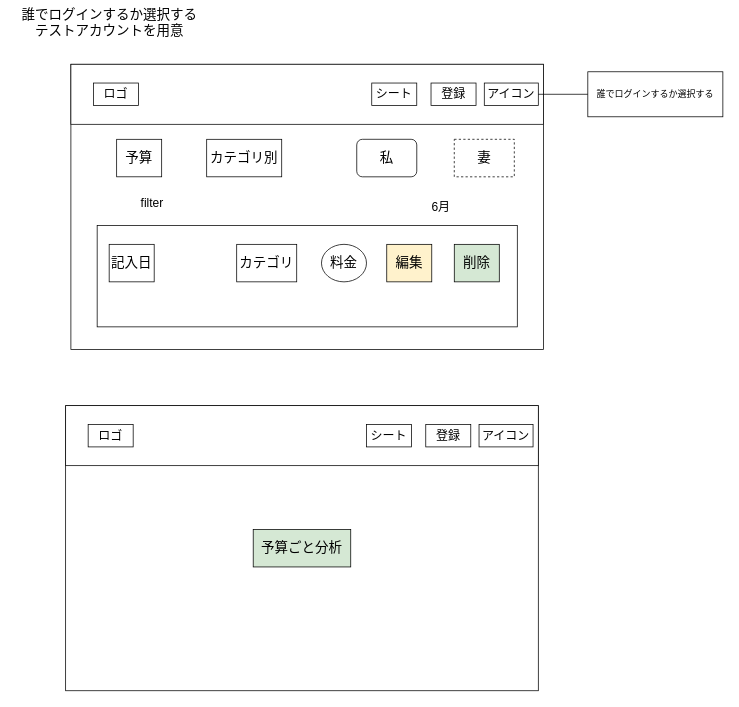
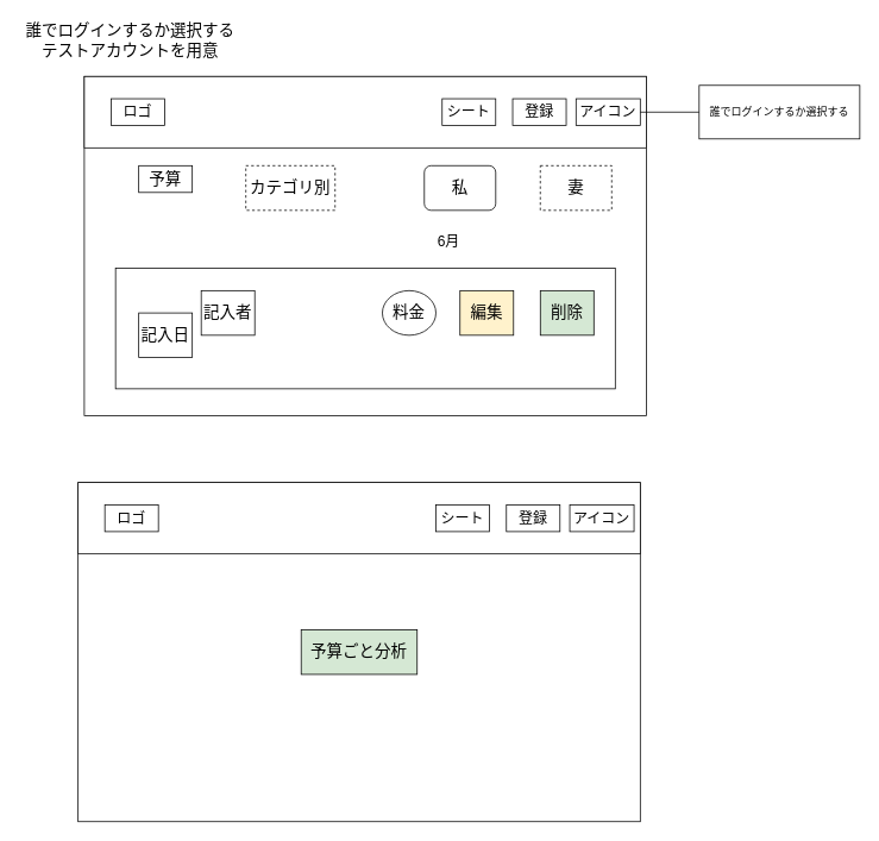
- <mxCell id="19" value="誰でログインするか選択する&lt;br&gt;テストアカウントを用意" style="text;html=1;align=center;verticalAlign=middle;resizable=0;points=[];autosize=1;strokeColor=none;fontSize=18;" parent="1" vertex="1"><mxGeometry x="20" y="5" width="250" height="50" as="geometry" /></mxCell>
+ <mxCell id="19" value="誰でログインするか選択する&lt;br&gt;テストアカウントを用意" style="text;html=1;align=center;verticalAlign=middle;resizable=0;points=[];autosize=1;strokeColor=none;fontSize=18;" parent="1" vertex="1"><mxGeometry x="20" y="20" width="250" height="50" as="geometry" /></mxCell>
- <mxCell id="13" value="予算" style="rounded=0;whiteSpace=wrap;html=1;fontSize=18;" parent="1" vertex="1"><mxGeometry x="155" y="185" width="60" height="50" as="geometry" /></mxCell>
+ <mxCell id="13" value="予算" style="rounded=0;whiteSpace=wrap;html=1;fontSize=18;" parent="1" vertex="1"><mxGeometry x="155" y="185" width="60" height="30" as="geometry" /></mxCell>
- <mxCell id="14" value="カテゴリ別" style="rounded=0;whiteSpace=wrap;html=1;fontSize=18;" parent="1" vertex="1"><mxGeometry x="275" y="185" width="100" height="50" as="geometry" /></mxCell>
+ <mxCell id="14" value="カテゴリ別" style="rounded=0;whiteSpace=wrap;html=1;fontSize=18;dashed=1;" parent="1" vertex="1"><mxGeometry x="275" y="185" width="100" height="50" as="geometry" /></mxCell>
- <mxCell id="29" value="&lt;span style=&quot;font-size: 16px&quot;&gt;filter&lt;/span&gt;" style="text;html=1;align=center;verticalAlign=middle;resizable=0;points=[];autosize=1;strokeColor=none;" vertex="1" parent="1"><mxGeometry x="177" y="260" width="50" height="20" as="geometry" /></mxCell>
- <mxCell id="28" value="&lt;span style=&quot;font-size: 16px&quot;&gt;6月&lt;/span&gt;" style="text;html=1;align=center;verticalAlign=middle;resizable=0;points=[];autosize=1;strokeColor=none;" vertex="1" parent="1"><mxGeometry x="567" y="265" width="40" height="20" as="geometry" /></mxCell>
+ <mxCell id="28" value="&lt;span style=&quot;font-size: 16px&quot;&gt;6月&lt;/span&gt;" style="text;html=1;align=center;verticalAlign=middle;resizable=0;points=[];autosize=1;strokeColor=none;" vertex="1" parent="1"><mxGeometry x="482" y="260" width="40" height="20" as="geometry" /></mxCell>
- <mxCell id="30" value="記入日" style="rounded=0;whiteSpace=wrap;html=1;fontSize=18;" vertex="1" parent="1"><mxGeometry x="145" y="325" width="60" height="50" as="geometry" /></mxCell>
+ <mxCell id="30" value="記入日" style="rounded=0;whiteSpace=wrap;html=1;fontSize=18;" vertex="1" parent="1"><mxGeometry x="155" y="350" width="60" height="50" as="geometry" /></mxCell>
+ <mxCell id="8" value="記入者" style="rounded=0;whiteSpace=wrap;html=1;fontSize=18;" parent="1" vertex="1"><mxGeometry x="225" y="325" width="60" height="50" as="geometry" /></mxCell>
- <mxCell id="9" value="カテゴリ" style="rounded=0;whiteSpace=wrap;html=1;fontSize=18;" parent="1" vertex="1"><mxGeometry x="315" y="325" width="80" height="50" as="geometry" /></mxCell>
